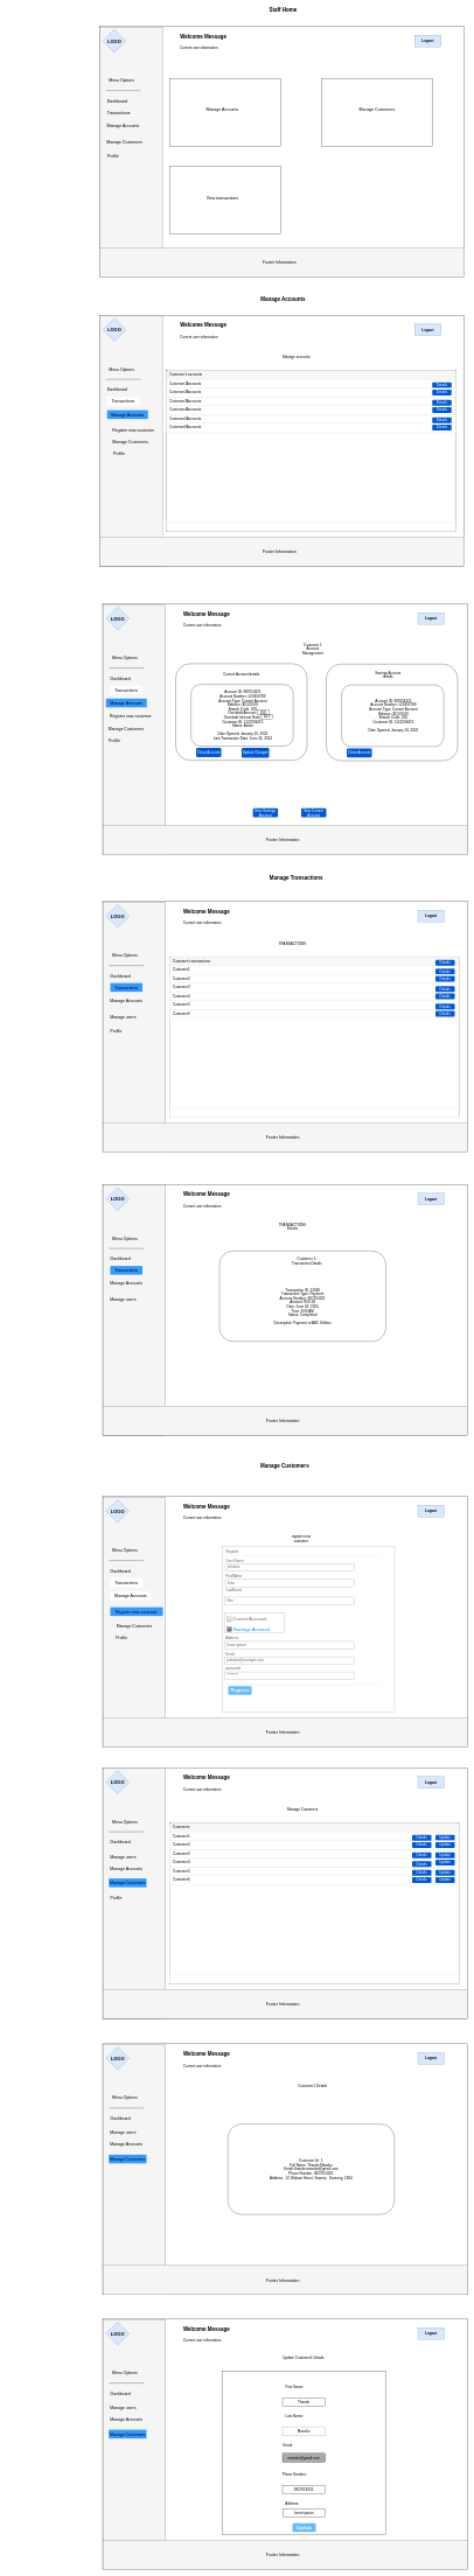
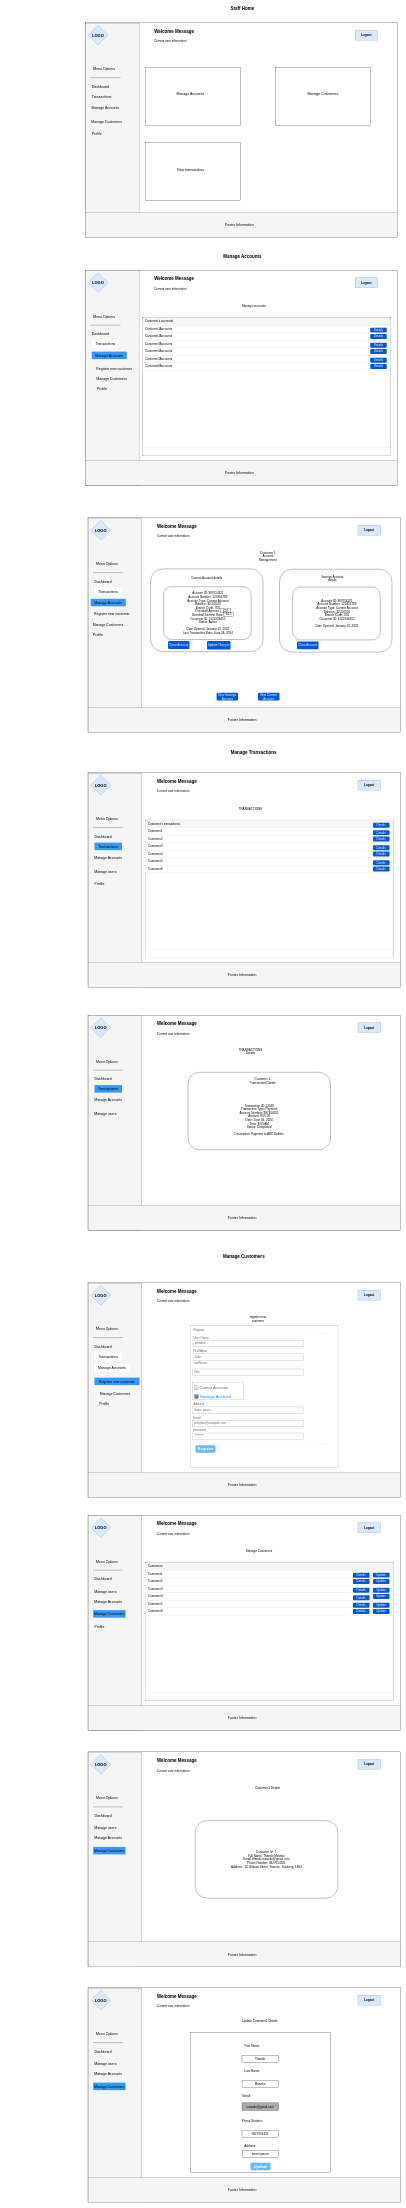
- <mxCell id="258" value="Maseko" style="rounded=0;whiteSpace=wrap;html=1;dashed=1;" parent="1" vertex="1"><mxGeometry x="967.07" y="8320" width="145.93" height="30" as="geometry" /></mxCell>
+ <mxCell id="258" value="Maseko" style="rounded=0;whiteSpace=wrap;html=1;" parent="1" vertex="1"><mxGeometry x="967.07" y="8320" width="145.93" height="30" as="geometry" /></mxCell>
